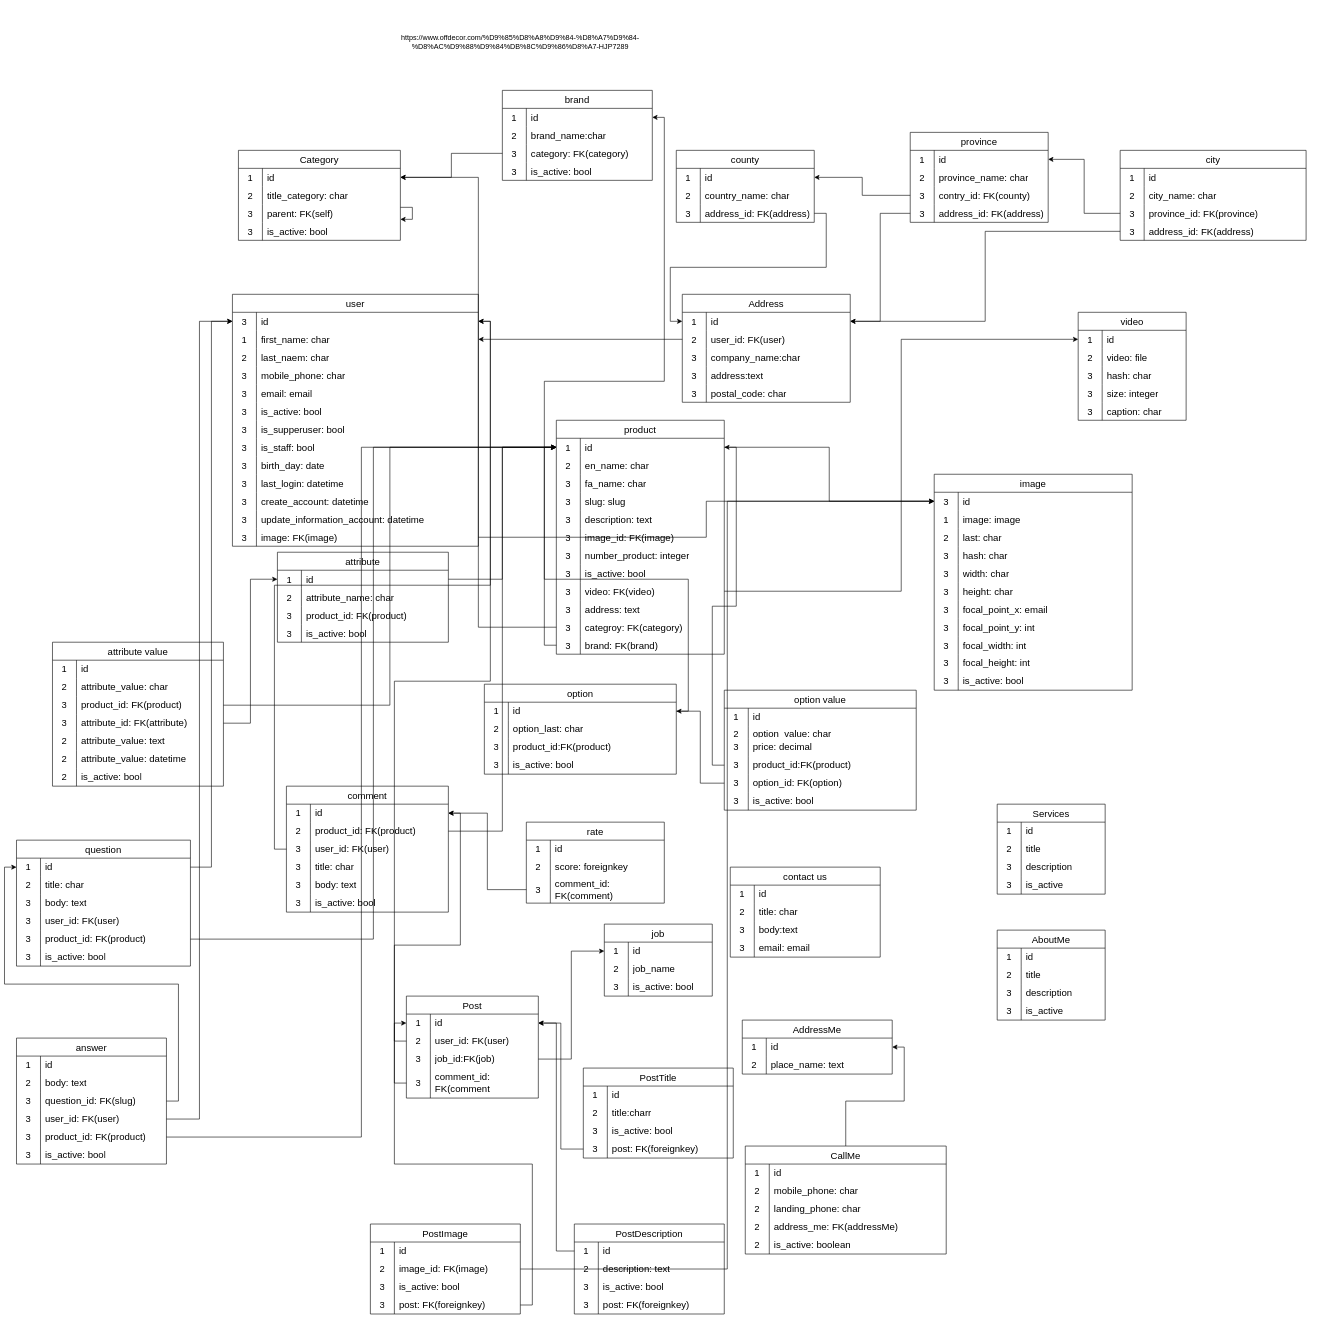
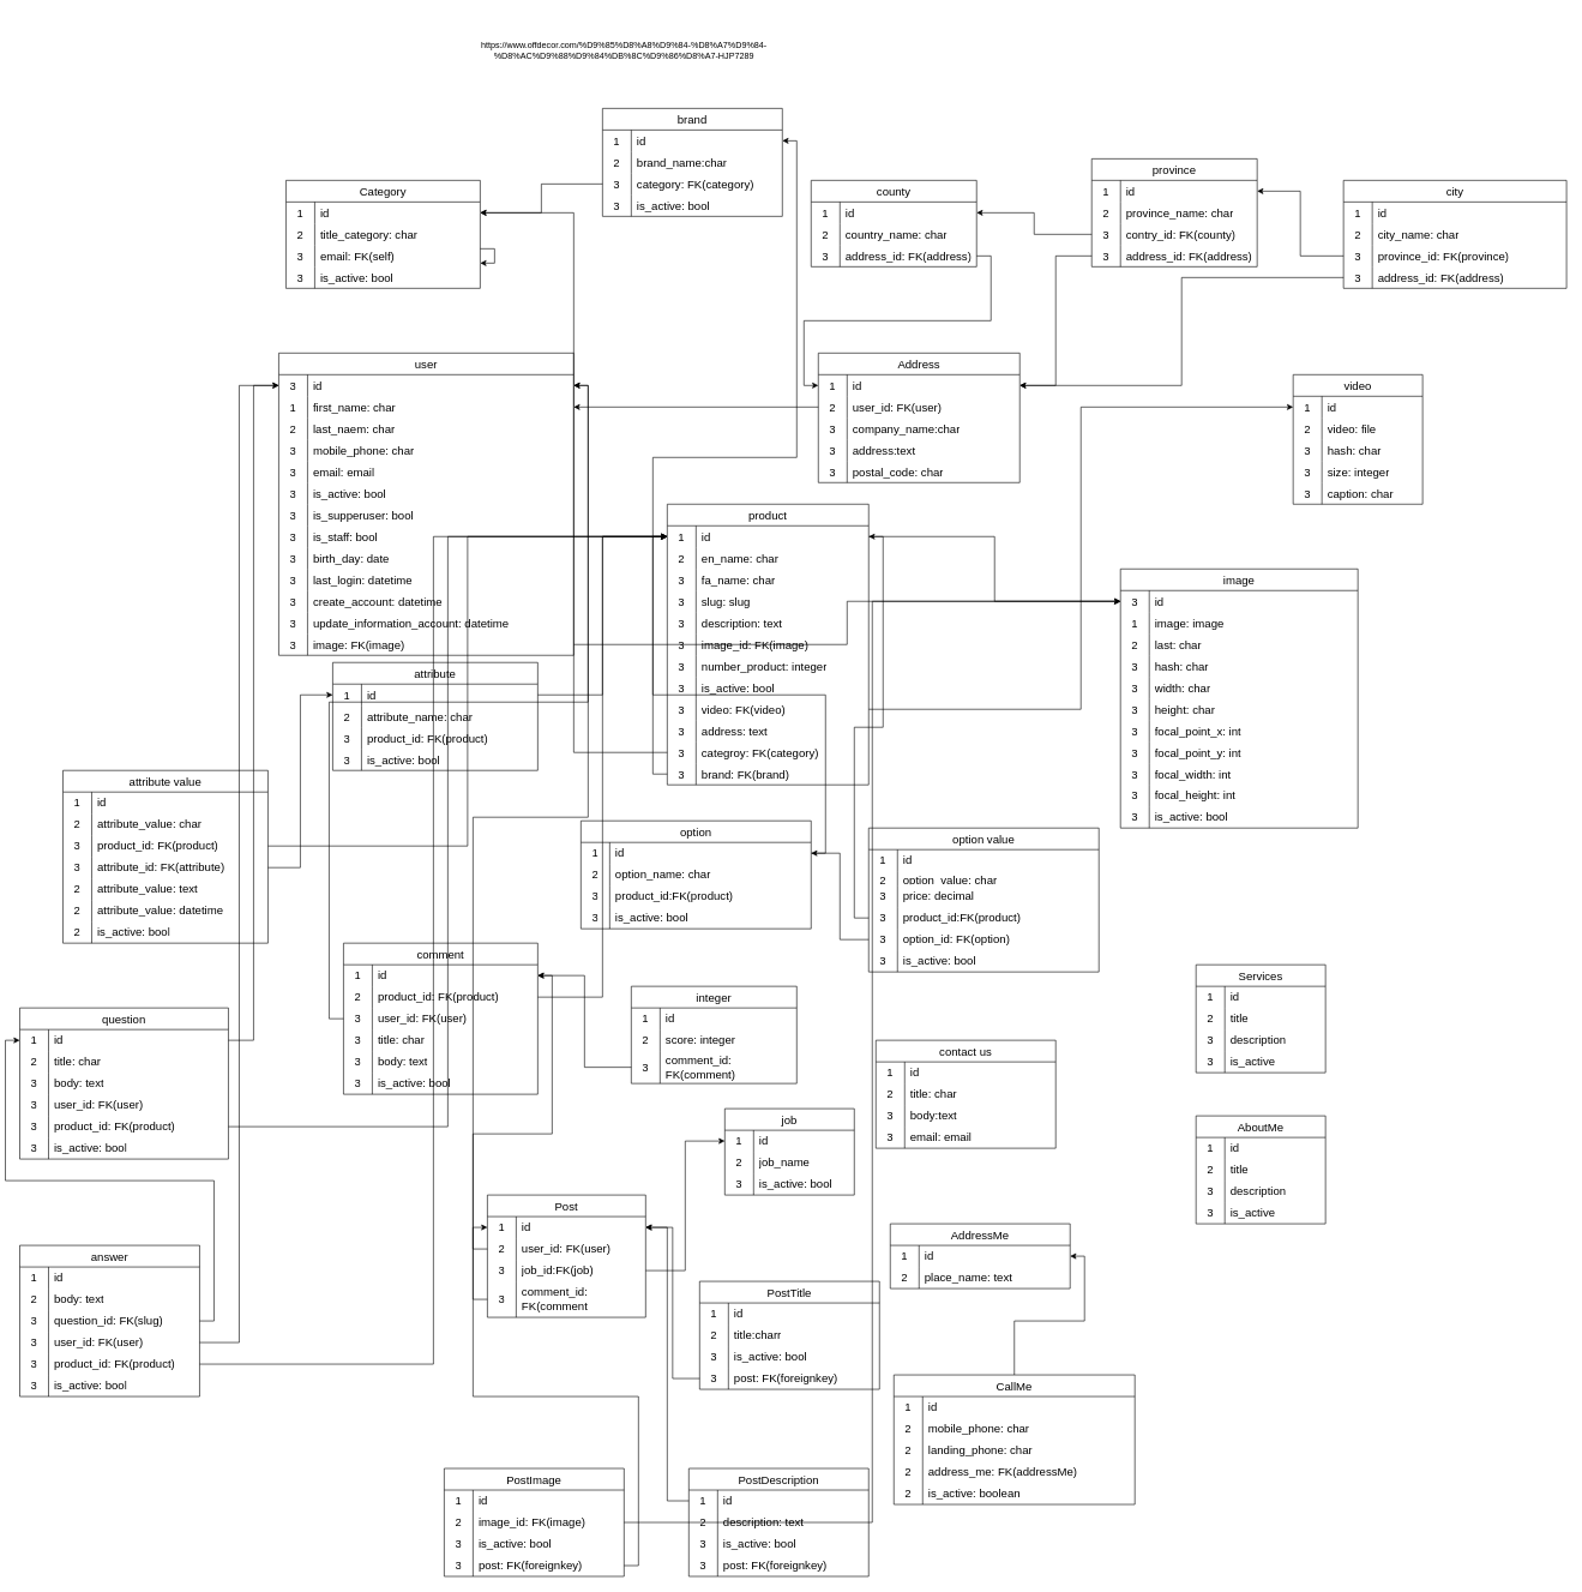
- <mxCell id="11" value="parent: FK(self)" style="shape=partialRectangle;html=1;whiteSpace=wrap;connectable=0;fillColor=none;top=0;left=0;bottom=0;right=0;align=left;spacingLeft=6;overflow=hidden;strokeColor=inherit;fontSize=16;" parent="9" vertex="1"><mxGeometry x="40" width="230" height="30" as="geometry"><mxRectangle width="230" height="30" as="alternateBounds" /></mxGeometry></mxCell>
+ <mxCell id="11" value="email: FK(self)" style="shape=partialRectangle;html=1;whiteSpace=wrap;connectable=0;fillColor=none;top=0;left=0;bottom=0;right=0;align=left;spacingLeft=6;overflow=hidden;strokeColor=inherit;fontSize=16;" parent="9" vertex="1"><mxGeometry x="40" width="230" height="30" as="geometry"><mxRectangle width="230" height="30" as="alternateBounds" /></mxGeometry></mxCell>
- <mxCell id="353" value="focal_point_x: email" style="shape=partialRectangle;html=1;whiteSpace=wrap;connectable=0;fillColor=none;top=0;left=0;bottom=0;right=0;align=left;spacingLeft=6;overflow=hidden;strokeColor=inherit;fontSize=16;" parent="351" vertex="1"><mxGeometry x="40" width="290" height="30" as="geometry"><mxRectangle width="290" height="30" as="alternateBounds" /></mxGeometry></mxCell>
+ <mxCell id="353" value="focal_point_x: int" style="shape=partialRectangle;html=1;whiteSpace=wrap;connectable=0;fillColor=none;top=0;left=0;bottom=0;right=0;align=left;spacingLeft=6;overflow=hidden;strokeColor=inherit;fontSize=16;" parent="351" vertex="1"><mxGeometry x="40" width="290" height="30" as="geometry"><mxRectangle width="290" height="30" as="alternateBounds" /></mxGeometry></mxCell>
- <mxCell id="158" value="option_last: char" style="shape=partialRectangle;html=1;whiteSpace=wrap;connectable=0;fillColor=none;top=0;left=0;bottom=0;right=0;align=left;spacingLeft=6;overflow=hidden;strokeColor=inherit;fontSize=16;" parent="156" vertex="1"><mxGeometry x="40" width="280" height="30" as="geometry"><mxRectangle width="280" height="30" as="alternateBounds" /></mxGeometry></mxCell>
+ <mxCell id="158" value="option_name: char" style="shape=partialRectangle;html=1;whiteSpace=wrap;connectable=0;fillColor=none;top=0;left=0;bottom=0;right=0;align=left;spacingLeft=6;overflow=hidden;strokeColor=inherit;fontSize=16;" parent="156" vertex="1"><mxGeometry x="40" width="280" height="30" as="geometry"><mxRectangle width="280" height="30" as="alternateBounds" /></mxGeometry></mxCell>
- <mxCell id="261" value="rate" style="shape=table;startSize=30;container=1;collapsible=0;childLayout=tableLayout;fixedRows=1;rowLines=0;fontStyle=0;strokeColor=default;fontSize=16;" parent="1" vertex="1"><mxGeometry x="870" y="1370" width="230" height="135" as="geometry" /></mxCell>
+ <mxCell id="261" value="integer" style="shape=table;startSize=30;container=1;collapsible=0;childLayout=tableLayout;fixedRows=1;rowLines=0;fontStyle=0;strokeColor=default;fontSize=16;" parent="1" vertex="1"><mxGeometry x="870" y="1370" width="230" height="135" as="geometry" /></mxCell>
- <mxCell id="267" value="score: foreignkey" style="shape=partialRectangle;html=1;whiteSpace=wrap;connectable=0;fillColor=none;top=0;left=0;bottom=0;right=0;align=left;spacingLeft=6;overflow=hidden;strokeColor=inherit;fontSize=16;" parent="265" vertex="1"><mxGeometry x="40" width="190" height="30" as="geometry"><mxRectangle width="190" height="30" as="alternateBounds" /></mxGeometry></mxCell>
+ <mxCell id="267" value="score: integer" style="shape=partialRectangle;html=1;whiteSpace=wrap;connectable=0;fillColor=none;top=0;left=0;bottom=0;right=0;align=left;spacingLeft=6;overflow=hidden;strokeColor=inherit;fontSize=16;" parent="265" vertex="1"><mxGeometry x="40" width="190" height="30" as="geometry"><mxRectangle width="190" height="30" as="alternateBounds" /></mxGeometry></mxCell>
